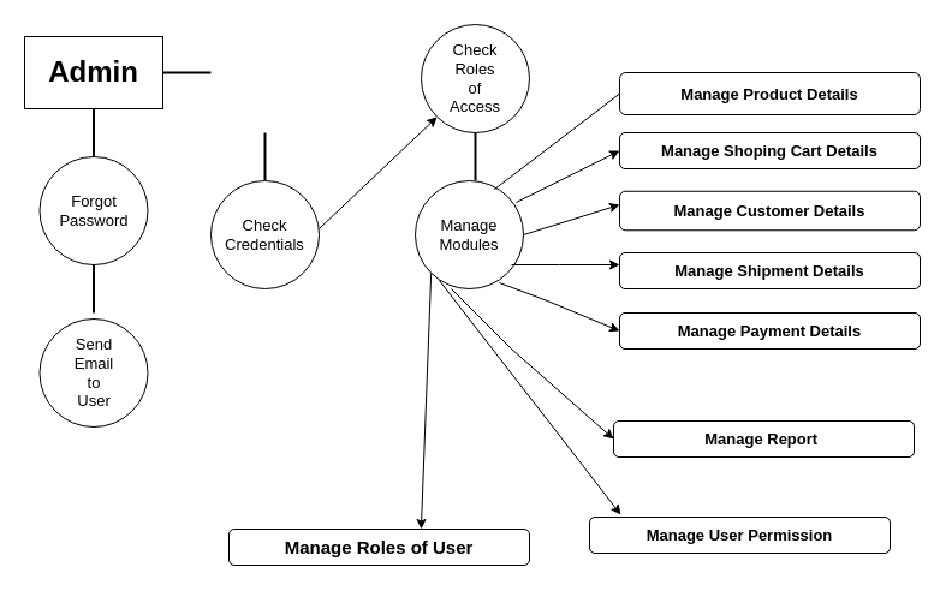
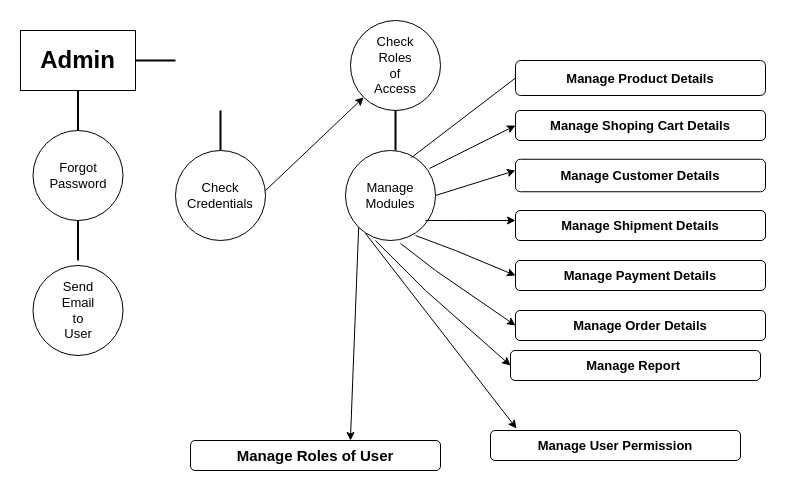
+ <mxCell id="25" value="" style="endArrow=classic;html=1;rounded=0;fontSize=13;exitX=0.611;exitY=1.033;exitDx=0;exitDy=0;exitPerimeter=0;entryX=0;entryY=0.5;entryDx=0;entryDy=0;" parent="1" source="13" target="24" edge="1"><mxGeometry width="50" height="50" relative="1" as="geometry"><mxPoint x="400" y="265" as="sourcePoint" /><mxPoint x="480" y="285" as="targetPoint" /><Array as="points"><mxPoint x="435" y="270" /></Array></mxGeometry></mxCell>
+ <mxCell id="24" value="Manage Order Details" style="rounded=1;whiteSpace=wrap;html=1;fontSize=13;fontStyle=1" parent="1" vertex="1"><mxGeometry x="515" y="310" width="250" height="30" as="geometry" /></mxCell>
